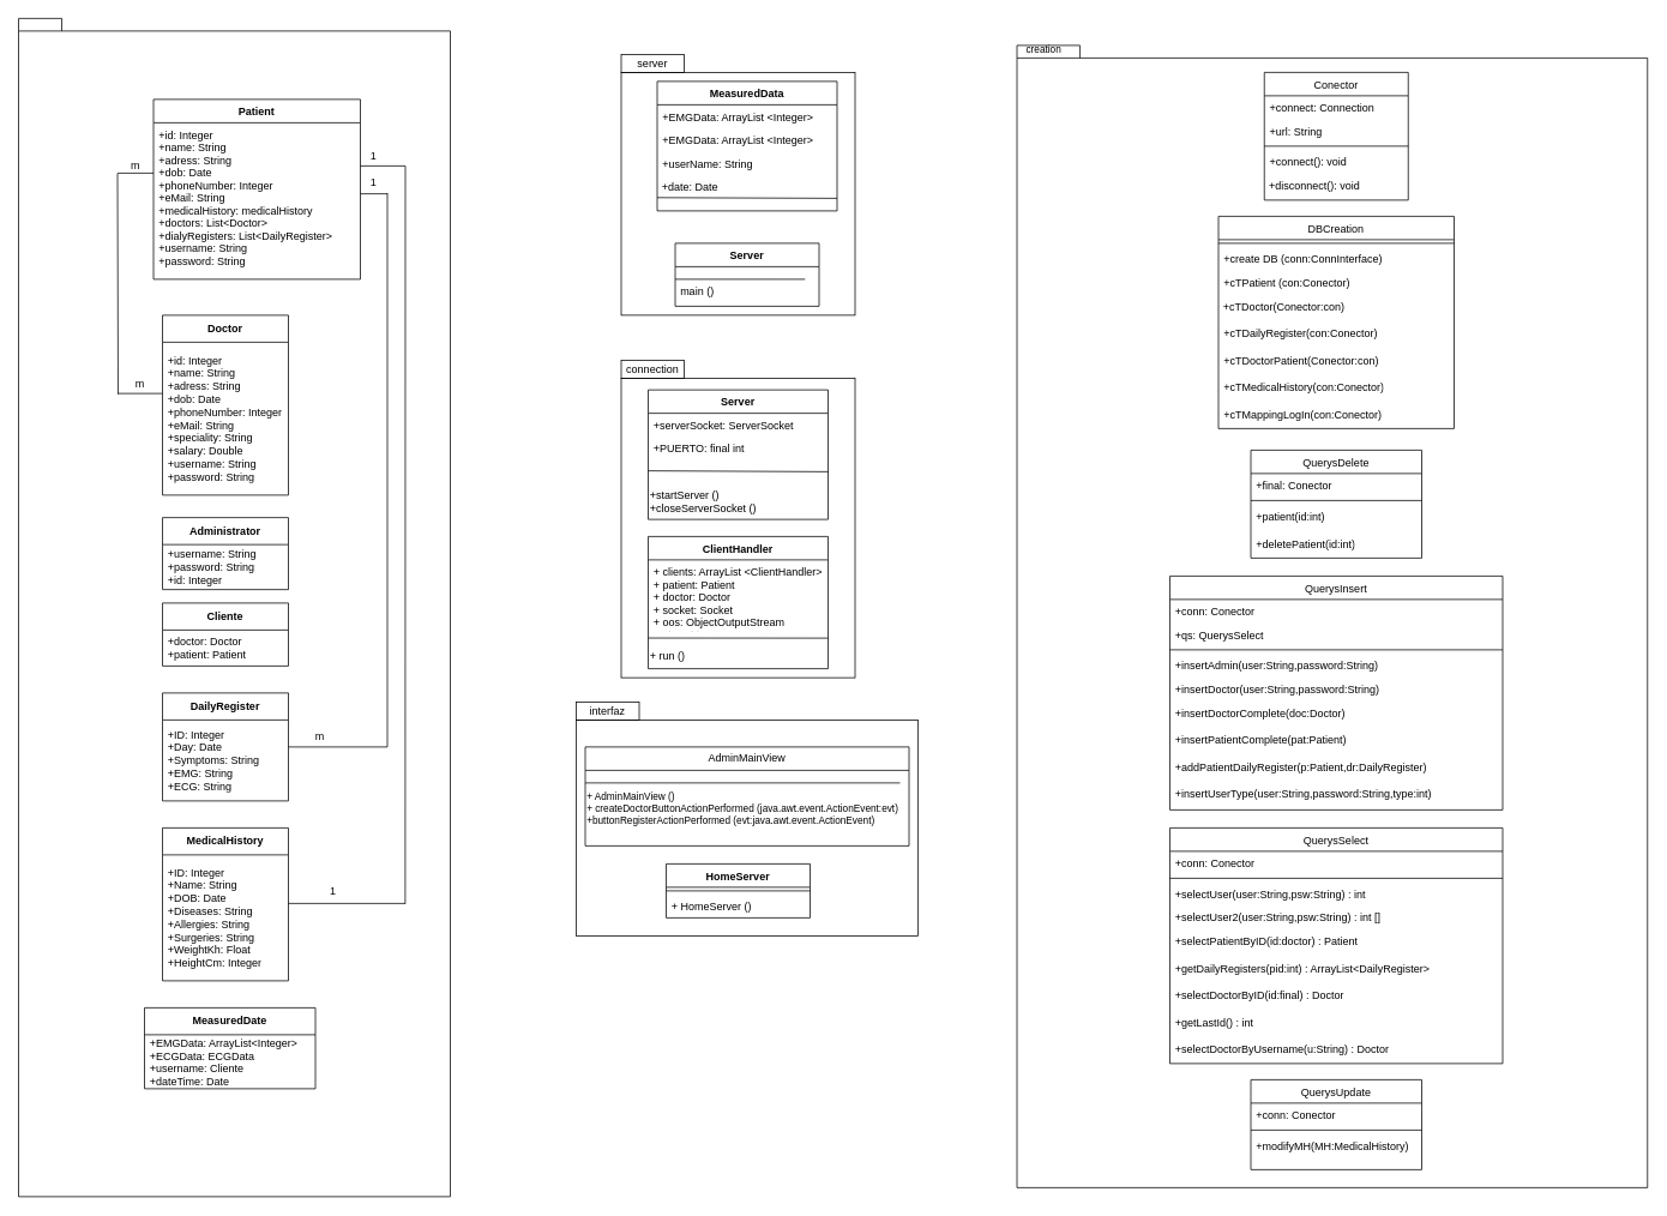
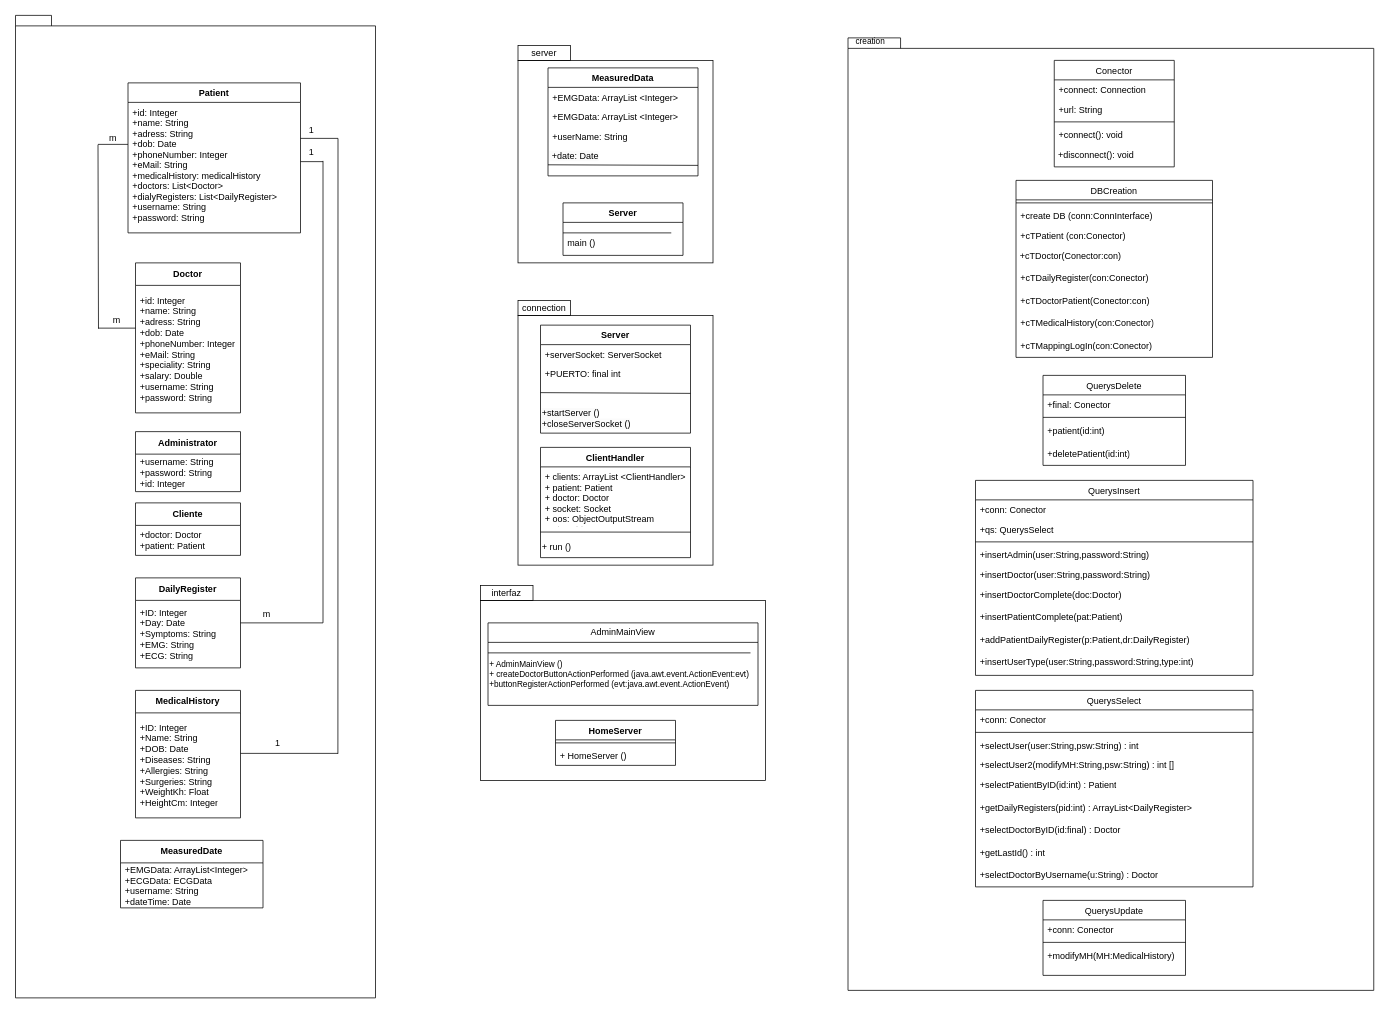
- <mxCell id="71" value="+selectUser2(user:String,psw:String) : int []" style="text;align=left;verticalAlign=top;spacingLeft=4;spacingRight=4;overflow=hidden;rotatable=0;points=[[0,0.5],[1,0.5]];portConstraint=eastwest;fontStyle=0" vertex="1" parent="67"><mxGeometry y="86" width="370" height="26" as="geometry" /></mxCell>
+ <mxCell id="71" value="+selectUser2(modifyMH:String,psw:String) : int []" style="text;align=left;verticalAlign=top;spacingLeft=4;spacingRight=4;overflow=hidden;rotatable=0;points=[[0,0.5],[1,0.5]];portConstraint=eastwest;fontStyle=0" vertex="1" parent="67"><mxGeometry y="86" width="370" height="26" as="geometry" /></mxCell>
- <mxCell id="72" value="+selectPatientByID(id:doctor) : Patient" style="text;strokeColor=none;fillColor=none;align=left;verticalAlign=middle;spacingLeft=4;spacingRight=4;overflow=hidden;points=[[0,0.5],[1,0.5]];portConstraint=eastwest;rotatable=0;whiteSpace=wrap;html=1;" vertex="1" parent="67"><mxGeometry y="112" width="370" height="30" as="geometry" /></mxCell>
+ <mxCell id="72" value="+selectPatientByID(id:int) : Patient" style="text;strokeColor=none;fillColor=none;align=left;verticalAlign=middle;spacingLeft=4;spacingRight=4;overflow=hidden;points=[[0,0.5],[1,0.5]];portConstraint=eastwest;rotatable=0;whiteSpace=wrap;html=1;" vertex="1" parent="67"><mxGeometry y="112" width="370" height="30" as="geometry" /></mxCell>
- <mxCell id="96" value="+EMGData: ArrayList&amp;lt;Integer&amp;gt;&lt;div&gt;+ECGData: ECGData&lt;/div&gt;&lt;div&gt;+username: Cliente&lt;/div&gt;&lt;div&gt;+dateTime: Date&lt;br&gt;&lt;div&gt;&lt;br&gt;&lt;/div&gt;&lt;/div&gt;" style="text;strokeColor=none;fillColor=none;align=left;verticalAlign=middle;spacingLeft=4;spacingRight=4;overflow=hidden;points=[[0,0.5],[1,0.5]];portConstraint=eastwest;rotatable=0;whiteSpace=wrap;html=1;" vertex="1" parent="95"><mxGeometry y="30" width="190" height="60" as="geometry" /></mxCell>
+ <mxCell id="96" value="+EMGData: ArrayList&amp;lt;Integer&amp;gt;&lt;div&gt;+ECGData: ECGData&lt;/div&gt;&lt;div&gt;+username: String&lt;/div&gt;&lt;div&gt;+dateTime: Date&lt;br&gt;&lt;div&gt;&lt;br&gt;&lt;/div&gt;&lt;/div&gt;" style="text;strokeColor=none;fillColor=none;align=left;verticalAlign=middle;spacingLeft=4;spacingRight=4;overflow=hidden;points=[[0,0.5],[1,0.5]];portConstraint=eastwest;rotatable=0;whiteSpace=wrap;html=1;" vertex="1" parent="95"><mxGeometry y="30" width="190" height="60" as="geometry" /></mxCell>
